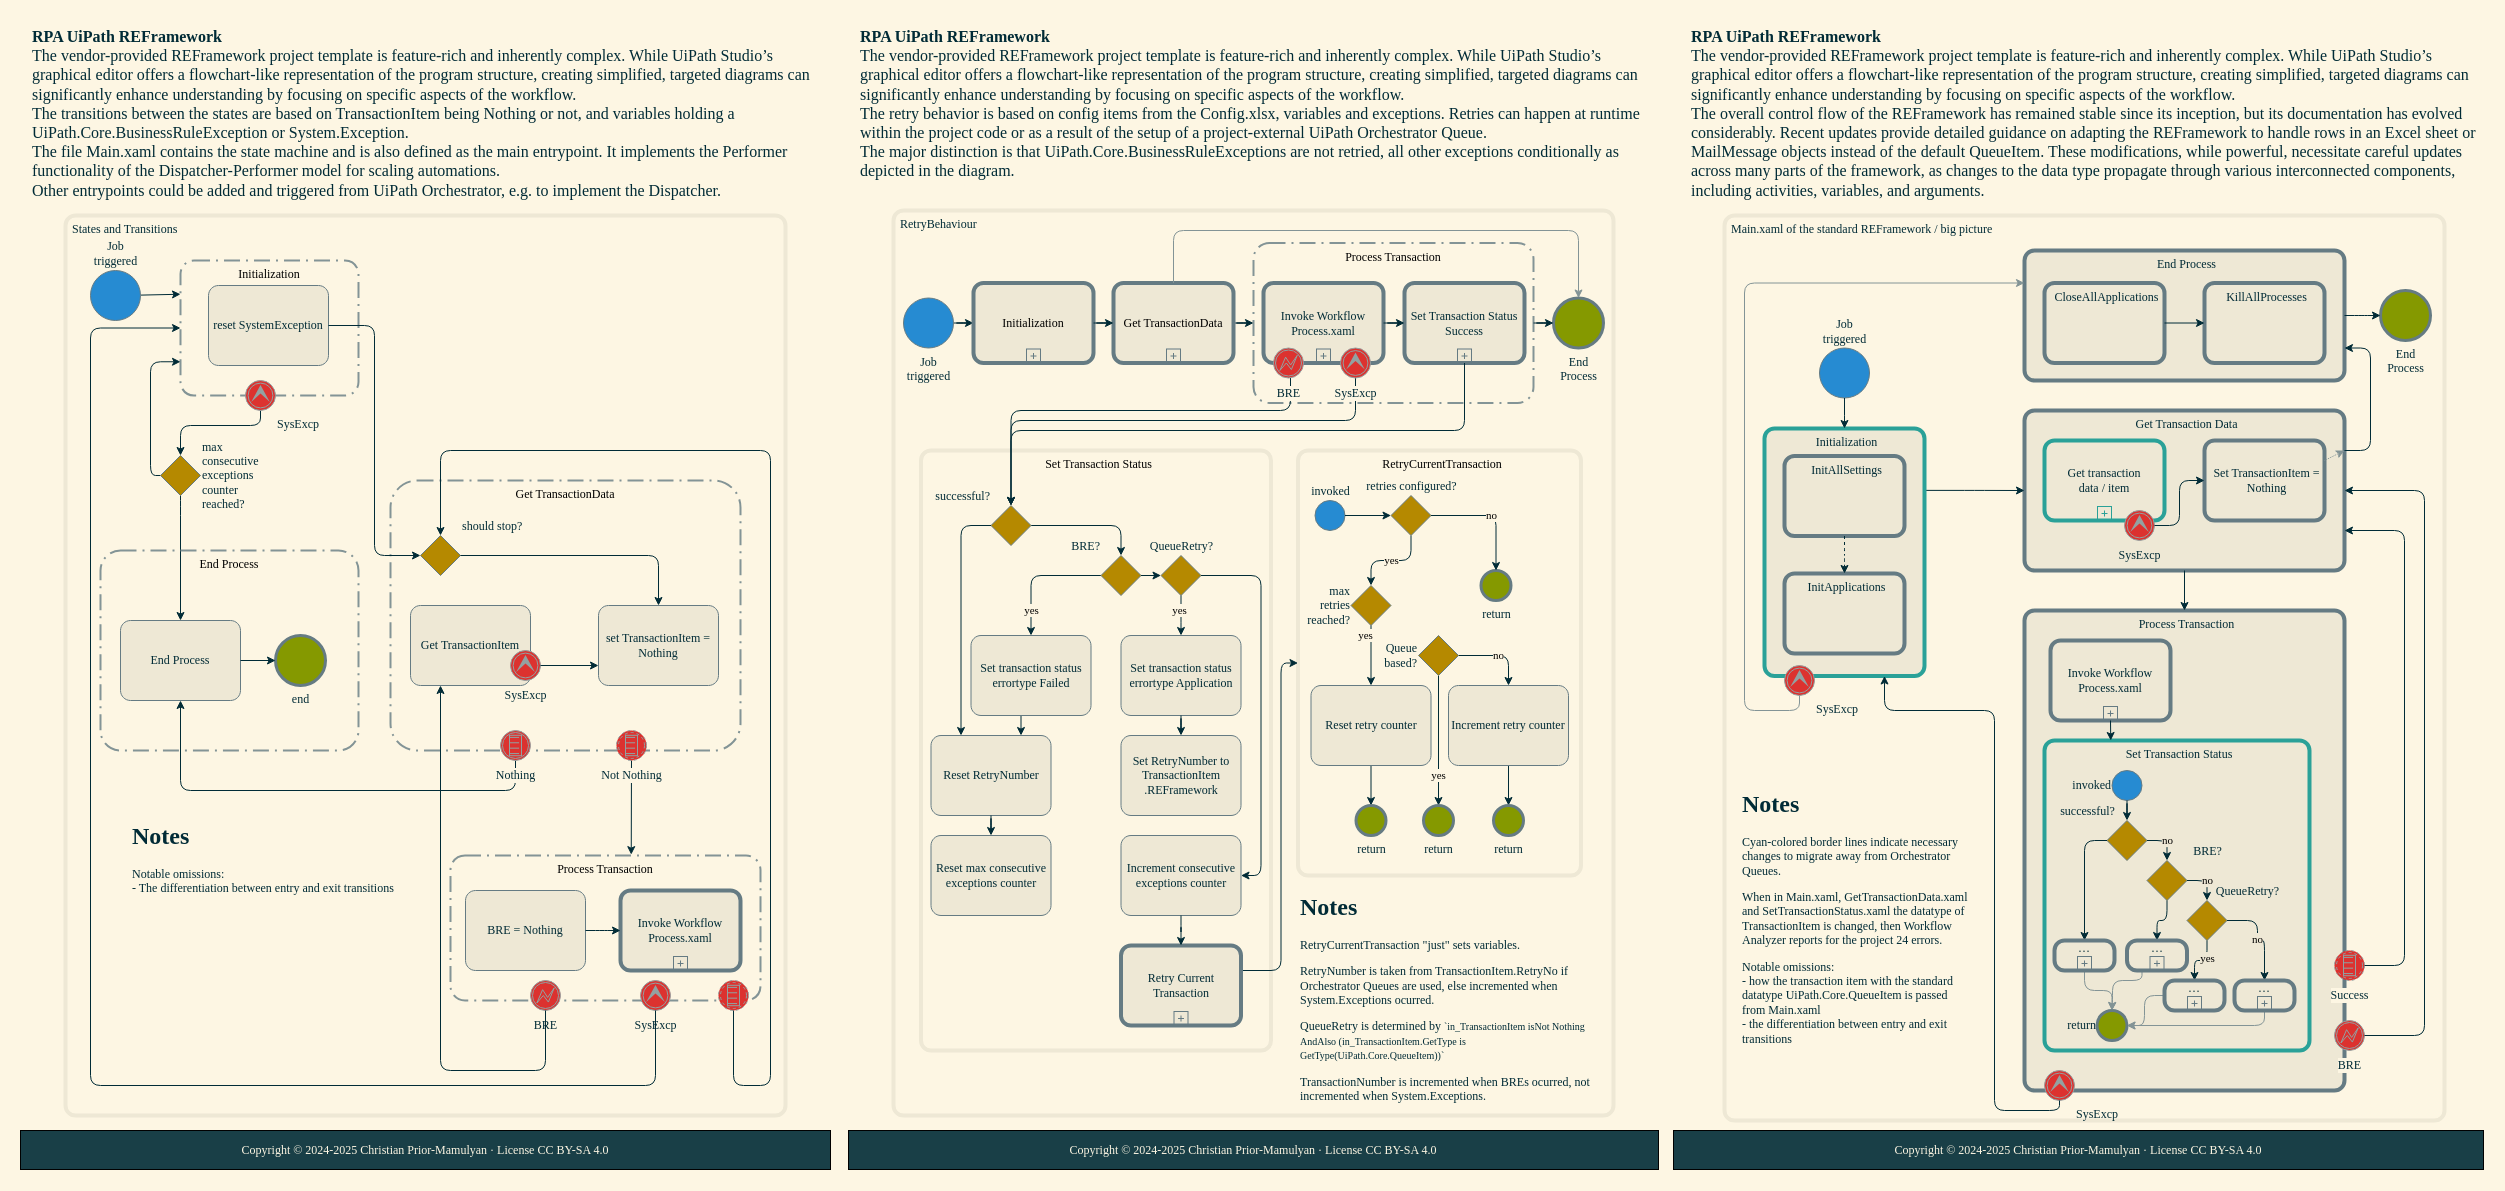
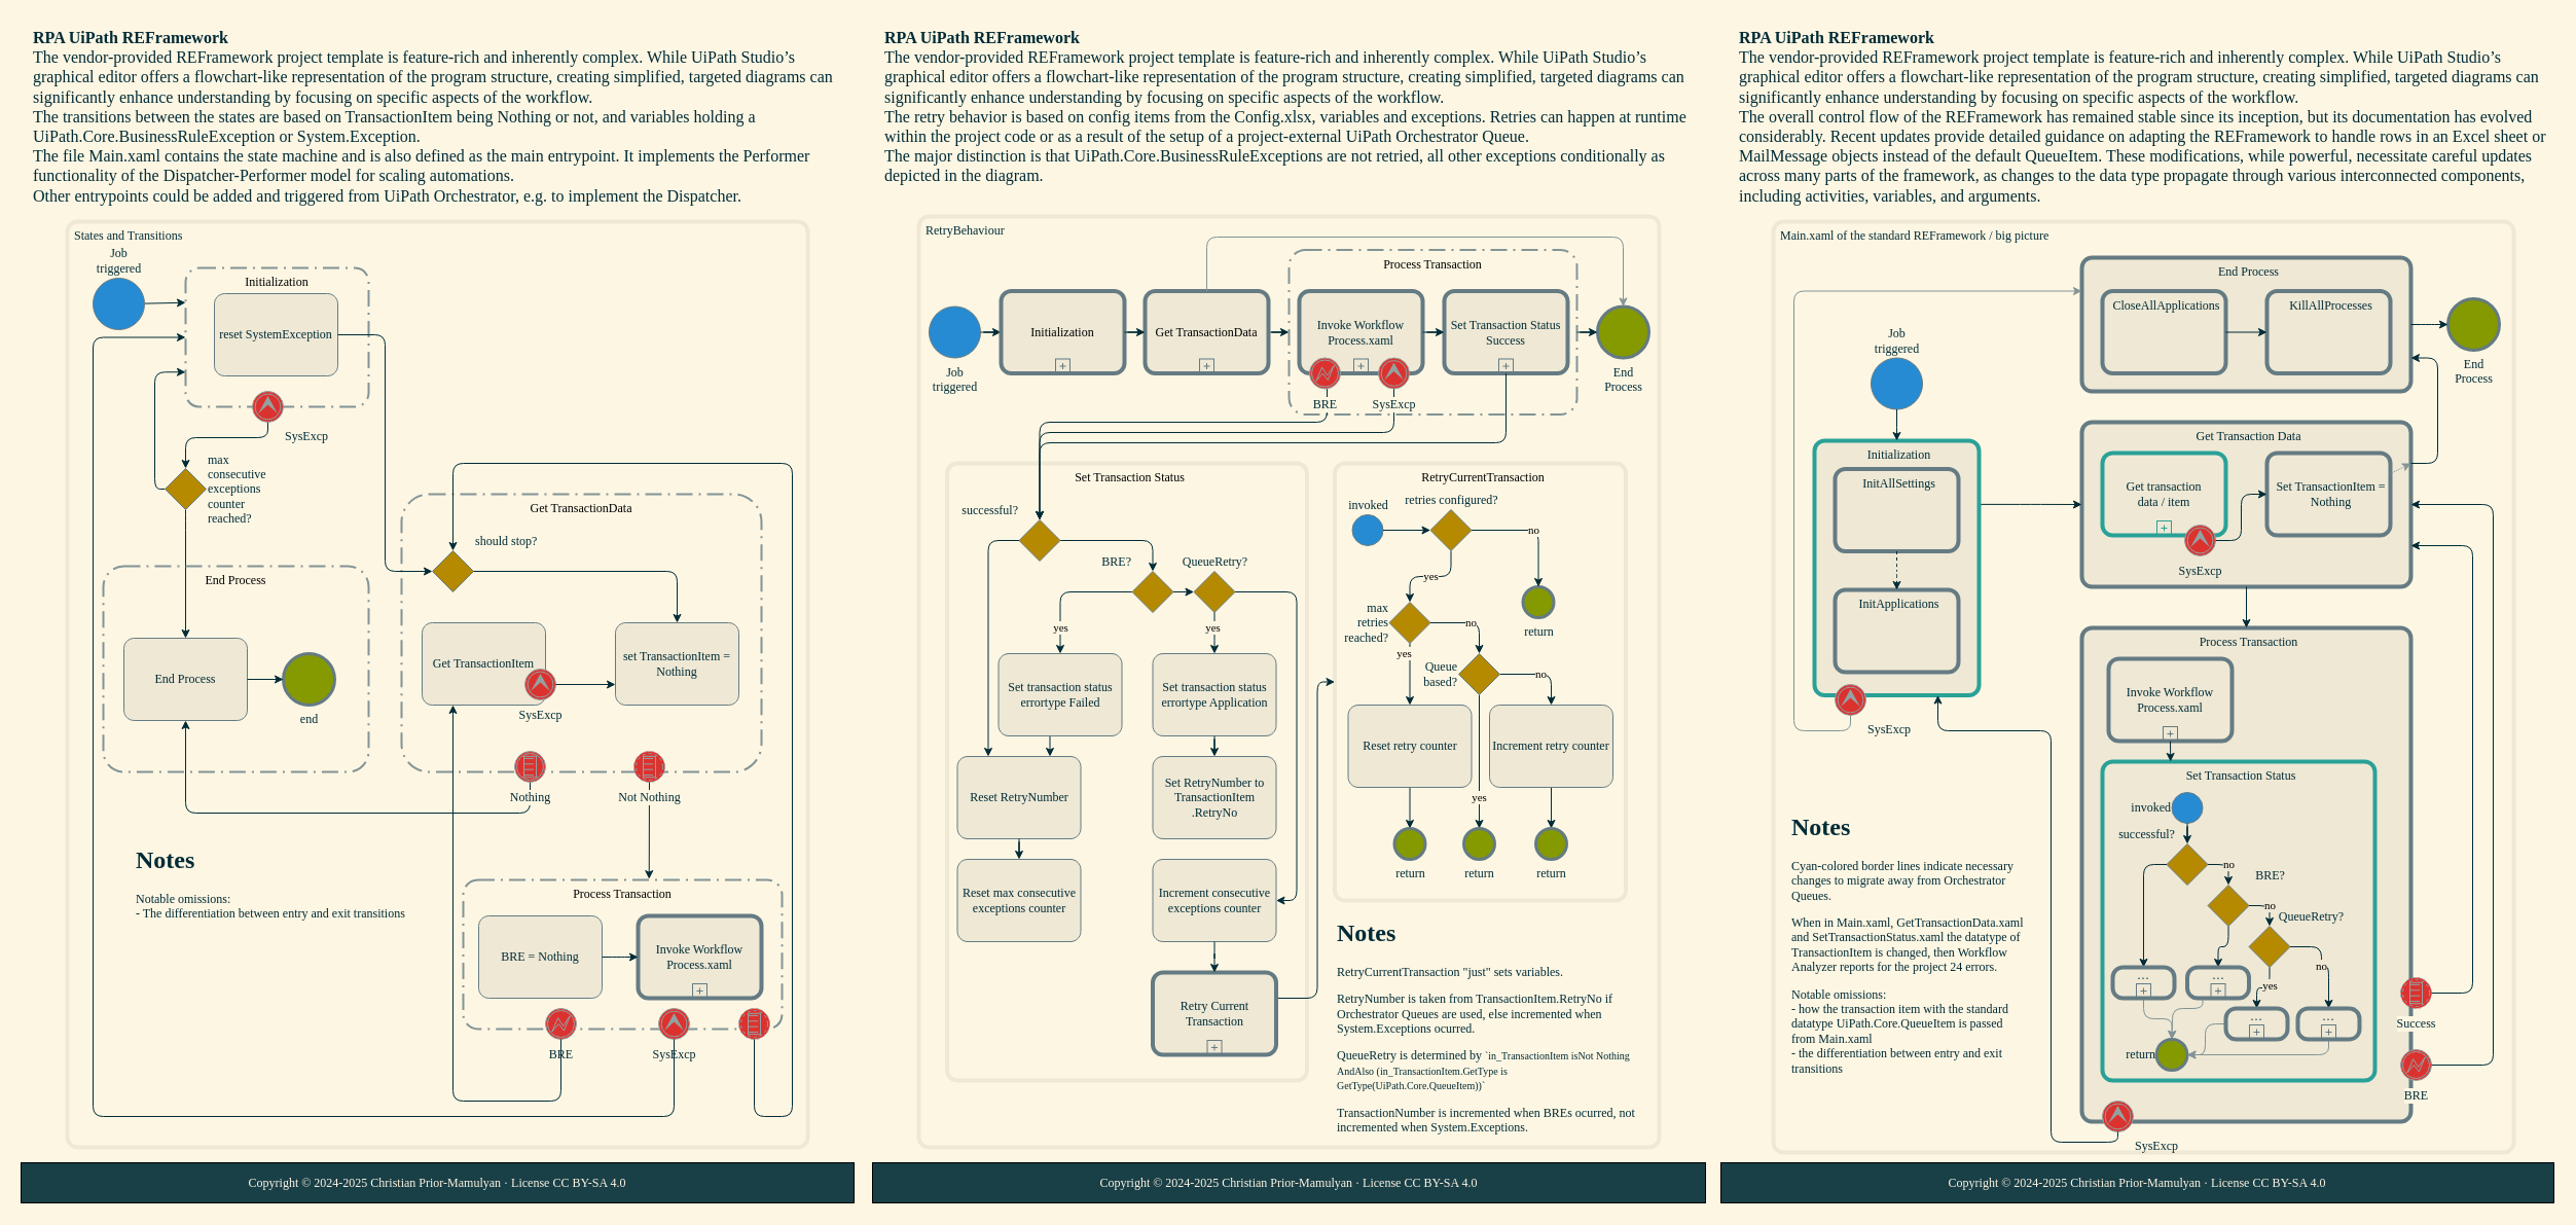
+ <mxCell id="30" value="no" style="edgeStyle=orthogonalEdgeStyle;rounded=1;orthogonalLoop=1;jettySize=auto;html=1;entryX=0.5;entryY=0;entryDx=0;entryDy=0;entryPerimeter=0;labelBackgroundColor=#FDF6E3;movable=1;resizable=1;rotatable=1;deletable=1;editable=1;locked=0;connectable=1;strokeColor=#002B36;curved=0;fontFamily=Linux Biolinum;fontSource=https%3A%2F%2Ffonts.cdnfonts.com%2Fcss%2Flinux-biolinum;" parent="1" source="29" target="36" edge="1"><mxGeometry relative="1" as="geometry" /></mxCell>
- <mxCell id="52" value="Set RetryNumber to TransactionItem&lt;br&gt;.REFramework" style="points=[[0.25,0,0],[0.5,0,0],[0.75,0,0],[1,0.25,0],[1,0.5,0],[1,0.75,0],[0.75,1,0],[0.5,1,0],[0.25,1,0],[0,0.75,0],[0,0.5,0],[0,0.25,0]];shape=mxgraph.bpmn.task;whiteSpace=wrap;rectStyle=rounded;size=10;html=1;container=0;expand=0;collapsible=0;taskMarker=abstract;strokeColor=#657B83;fillColor=#eee8d5;fontColor=#002B36;movable=1;resizable=1;rotatable=1;deletable=1;editable=1;locked=0;connectable=1;fontFamily=Linux Biolinum;fontSource=https%3A%2F%2Ffonts.cdnfonts.com%2Fcss%2Flinux-biolinum;" parent="1" vertex="1"><mxGeometry x="1120.5" y="735" width="120" height="80" as="geometry" /></mxCell>
+ <mxCell id="52" value="Set RetryNumber to TransactionItem&lt;br&gt;.RetryNo" style="points=[[0.25,0,0],[0.5,0,0],[0.75,0,0],[1,0.25,0],[1,0.5,0],[1,0.75,0],[0.75,1,0],[0.5,1,0],[0.25,1,0],[0,0.75,0],[0,0.5,0],[0,0.25,0]];shape=mxgraph.bpmn.task;whiteSpace=wrap;rectStyle=rounded;size=10;html=1;container=0;expand=0;collapsible=0;taskMarker=abstract;strokeColor=#657B83;fillColor=#eee8d5;fontColor=#002B36;movable=1;resizable=1;rotatable=1;deletable=1;editable=1;locked=0;connectable=1;fontFamily=Linux Biolinum;fontSource=https%3A%2F%2Ffonts.cdnfonts.com%2Fcss%2Flinux-biolinum;" parent="1" vertex="1"><mxGeometry x="1120.5" y="735" width="120" height="80" as="geometry" /></mxCell>
